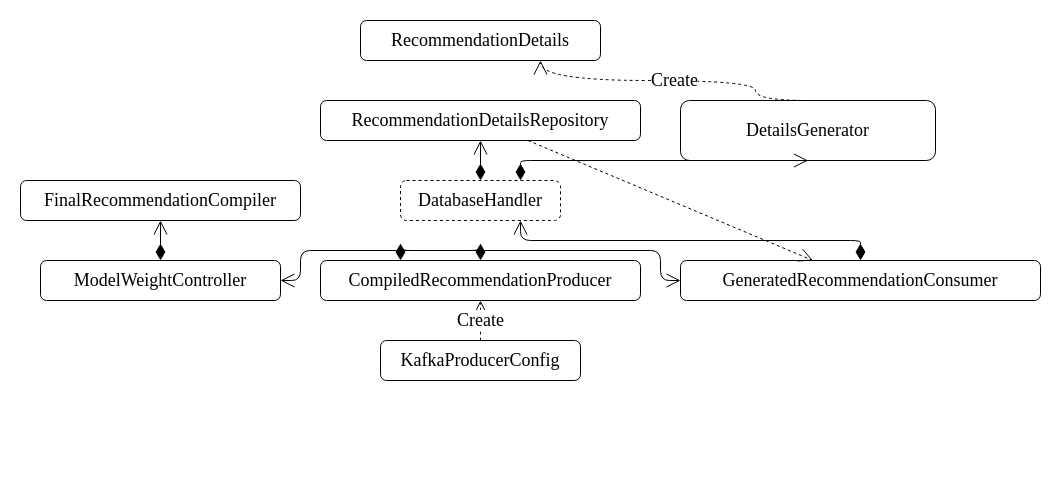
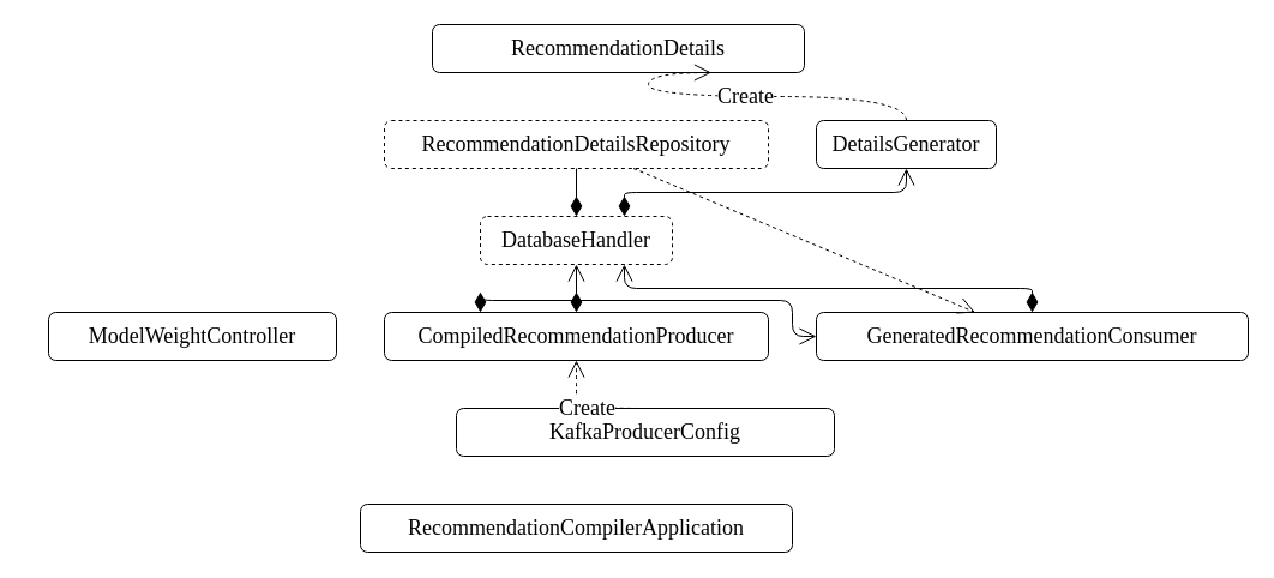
- <mxCell id="9" value="RecommendationDetails" style="rounded=1;whiteSpace=wrap;html=1;fillColor=none;fontFamily=Ubuntu;fontSource=https%3A%2F%2Ffonts.googleapis.com%2Fcss%3Ffamily%3DUbuntu;fontSize=18;" parent="1" vertex="1"><mxGeometry x="360" y="20" width="240" height="40" as="geometry" /></mxCell>
+ <mxCell id="9" value="RecommendationDetails" style="rounded=1;whiteSpace=wrap;html=1;fillColor=none;fontFamily=Ubuntu;fontSource=https%3A%2F%2Ffonts.googleapis.com%2Fcss%3Ffamily%3DUbuntu;fontSize=18;" parent="1" vertex="1"><mxGeometry x="360" y="20" width="310" height="40" as="geometry" /></mxCell>
- <mxCell id="6" value="RecommendationDetailsRepository" style="rounded=1;whiteSpace=wrap;html=1;fillColor=none;fontFamily=Ubuntu;fontSource=https%3A%2F%2Ffonts.googleapis.com%2Fcss%3Ffamily%3DUbuntu;fontSize=18;" parent="1" vertex="1"><mxGeometry x="320" y="100" width="320" height="40" as="geometry" /></mxCell>
+ <mxCell id="6" value="RecommendationDetailsRepository" style="rounded=1;whiteSpace=wrap;html=1;fillColor=none;fontFamily=Ubuntu;fontSource=https%3A%2F%2Ffonts.googleapis.com%2Fcss%3Ffamily%3DUbuntu;fontSize=18;dashed=1;" parent="1" vertex="1"><mxGeometry x="320" y="100" width="320" height="40" as="geometry" /></mxCell>
- <mxCell id="7" value="DetailsGenerator" style="rounded=1;whiteSpace=wrap;html=1;fillColor=none;fontFamily=Ubuntu;fontSource=https%3A%2F%2Ffonts.googleapis.com%2Fcss%3Ffamily%3DUbuntu;fontSize=18;" parent="1" vertex="1"><mxGeometry x="680" y="100" width="255" height="60" as="geometry" /></mxCell>
+ <mxCell id="7" value="DetailsGenerator" style="rounded=1;whiteSpace=wrap;html=1;fillColor=none;fontFamily=Ubuntu;fontSource=https%3A%2F%2Ffonts.googleapis.com%2Fcss%3Ffamily%3DUbuntu;fontSize=18;" parent="1" vertex="1"><mxGeometry x="680" y="100" width="150" height="40" as="geometry" /></mxCell>
- <mxCell id="14" value="" style="endArrow=open;html=1;endSize=12;startArrow=diamondThin;startSize=14;startFill=1;edgeStyle=orthogonalEdgeStyle;align=left;verticalAlign=bottom;fontFamily=Ubuntu;fontSource=https%3A%2F%2Ffonts.googleapis.com%2Fcss%3Ffamily%3DUbuntu;fontSize=18;entryX=0.5;entryY=1;entryDx=0;entryDy=0;exitX=0.5;exitY=0;exitDx=0;exitDy=0;" parent="1" source="8" target="6" edge="1"><mxGeometry x="-1" y="3" relative="1" as="geometry"><mxPoint x="500" y="160" as="sourcePoint" /><mxPoint x="330" y="120" as="targetPoint" /></mxGeometry></mxCell>
+ <mxCell id="14" value="" style="endArrow=none;html=1;endSize=12;startArrow=diamondThin;startSize=14;startFill=1;edgeStyle=orthogonalEdgeStyle;align=left;verticalAlign=bottom;fontFamily=Ubuntu;fontSource=https%3A%2F%2Ffonts.googleapis.com%2Fcss%3Ffamily%3DUbuntu;fontSize=18;entryX=0.5;entryY=1;entryDx=0;entryDy=0;exitX=0.5;exitY=0;exitDx=0;exitDy=0;" parent="1" source="8" target="6" edge="1"><mxGeometry x="-1" y="3" relative="1" as="geometry"><mxPoint x="500" y="160" as="sourcePoint" /><mxPoint x="330" y="120" as="targetPoint" /></mxGeometry></mxCell>
- <mxCell id="10" value="FinalRecommendationCompiler" style="rounded=1;whiteSpace=wrap;html=1;fillColor=none;fontFamily=Ubuntu;fontSource=https%3A%2F%2Ffonts.googleapis.com%2Fcss%3Ffamily%3DUbuntu;fontSize=18;" parent="1" vertex="1"><mxGeometry x="20" y="180" width="280" height="40" as="geometry" /></mxCell>
- <mxCell id="11" value="" style="endArrow=open;html=1;endSize=12;startArrow=diamondThin;startSize=14;startFill=1;edgeStyle=orthogonalEdgeStyle;align=left;verticalAlign=bottom;fontFamily=Ubuntu;fontSource=https%3A%2F%2Ffonts.googleapis.com%2Fcss%3Ffamily%3DUbuntu;fontSize=18;exitX=0.5;exitY=0;exitDx=0;exitDy=0;" parent="1" source="3" target="10" edge="1"><mxGeometry x="-1" y="3" relative="1" as="geometry"><mxPoint x="330" y="190" as="sourcePoint" /><mxPoint x="490" y="190" as="targetPoint" /></mxGeometry></mxCell>
- <mxCell id="13" value="" style="endArrow=open;html=1;endSize=12;startArrow=diamondThin;startSize=14;startFill=1;edgeStyle=orthogonalEdgeStyle;align=left;verticalAlign=bottom;fontFamily=Ubuntu;fontSource=https%3A%2F%2Ffonts.googleapis.com%2Fcss%3Ffamily%3DUbuntu;fontSize=18;exitX=0.5;exitY=0;exitDx=0;exitDy=0;" parent="1" source="4" target="3" edge="1"><mxGeometry x="-1" y="3" relative="1" as="geometry"><mxPoint x="630" y="250" as="sourcePoint" /><mxPoint x="460" y="210" as="targetPoint" /></mxGeometry></mxCell>
+ <mxCell id="13" value="" style="endArrow=open;html=1;endSize=12;startArrow=diamondThin;startSize=14;startFill=1;edgeStyle=orthogonalEdgeStyle;align=left;verticalAlign=bottom;fontFamily=Ubuntu;fontSource=https%3A%2F%2Ffonts.googleapis.com%2Fcss%3Ffamily%3DUbuntu;fontSize=18;entryX=0.5;entryY=1;entryDx=0;entryDy=0;exitX=0.5;exitY=0;exitDx=0;exitDy=0;" parent="1" source="4" target="8" edge="1"><mxGeometry x="-1" y="3" relative="1" as="geometry"><mxPoint x="630" y="250" as="sourcePoint" /><mxPoint x="460" y="210" as="targetPoint" /></mxGeometry></mxCell>
- <mxCell id="2" value="KafkaProducerConfig" style="rounded=1;whiteSpace=wrap;html=1;fillColor=none;fontFamily=Ubuntu;fontSource=https%3A%2F%2Ffonts.googleapis.com%2Fcss%3Ffamily%3DUbuntu;fontSize=18;" parent="1" vertex="1"><mxGeometry x="380" y="340" width="200" height="40" as="geometry" /></mxCell>
+ <mxCell id="2" value="KafkaProducerConfig" style="rounded=1;whiteSpace=wrap;html=1;fillColor=none;fontFamily=Ubuntu;fontSource=https%3A%2F%2Ffonts.googleapis.com%2Fcss%3Ffamily%3DUbuntu;fontSize=18;" parent="1" vertex="1"><mxGeometry x="380" y="340" width="315" height="40" as="geometry" /></mxCell>
+ <mxCell id="20" value="RecommendationCompilerApplication" style="rounded=1;whiteSpace=wrap;html=1;fillColor=none;fontFamily=Ubuntu;fontSource=https%3A%2F%2Ffonts.googleapis.com%2Fcss%3Ffamily%3DUbuntu;fontSize=18;" vertex="1" parent="1"><mxGeometry x="300" y="420" width="360" height="40" as="geometry" /></mxCell>
